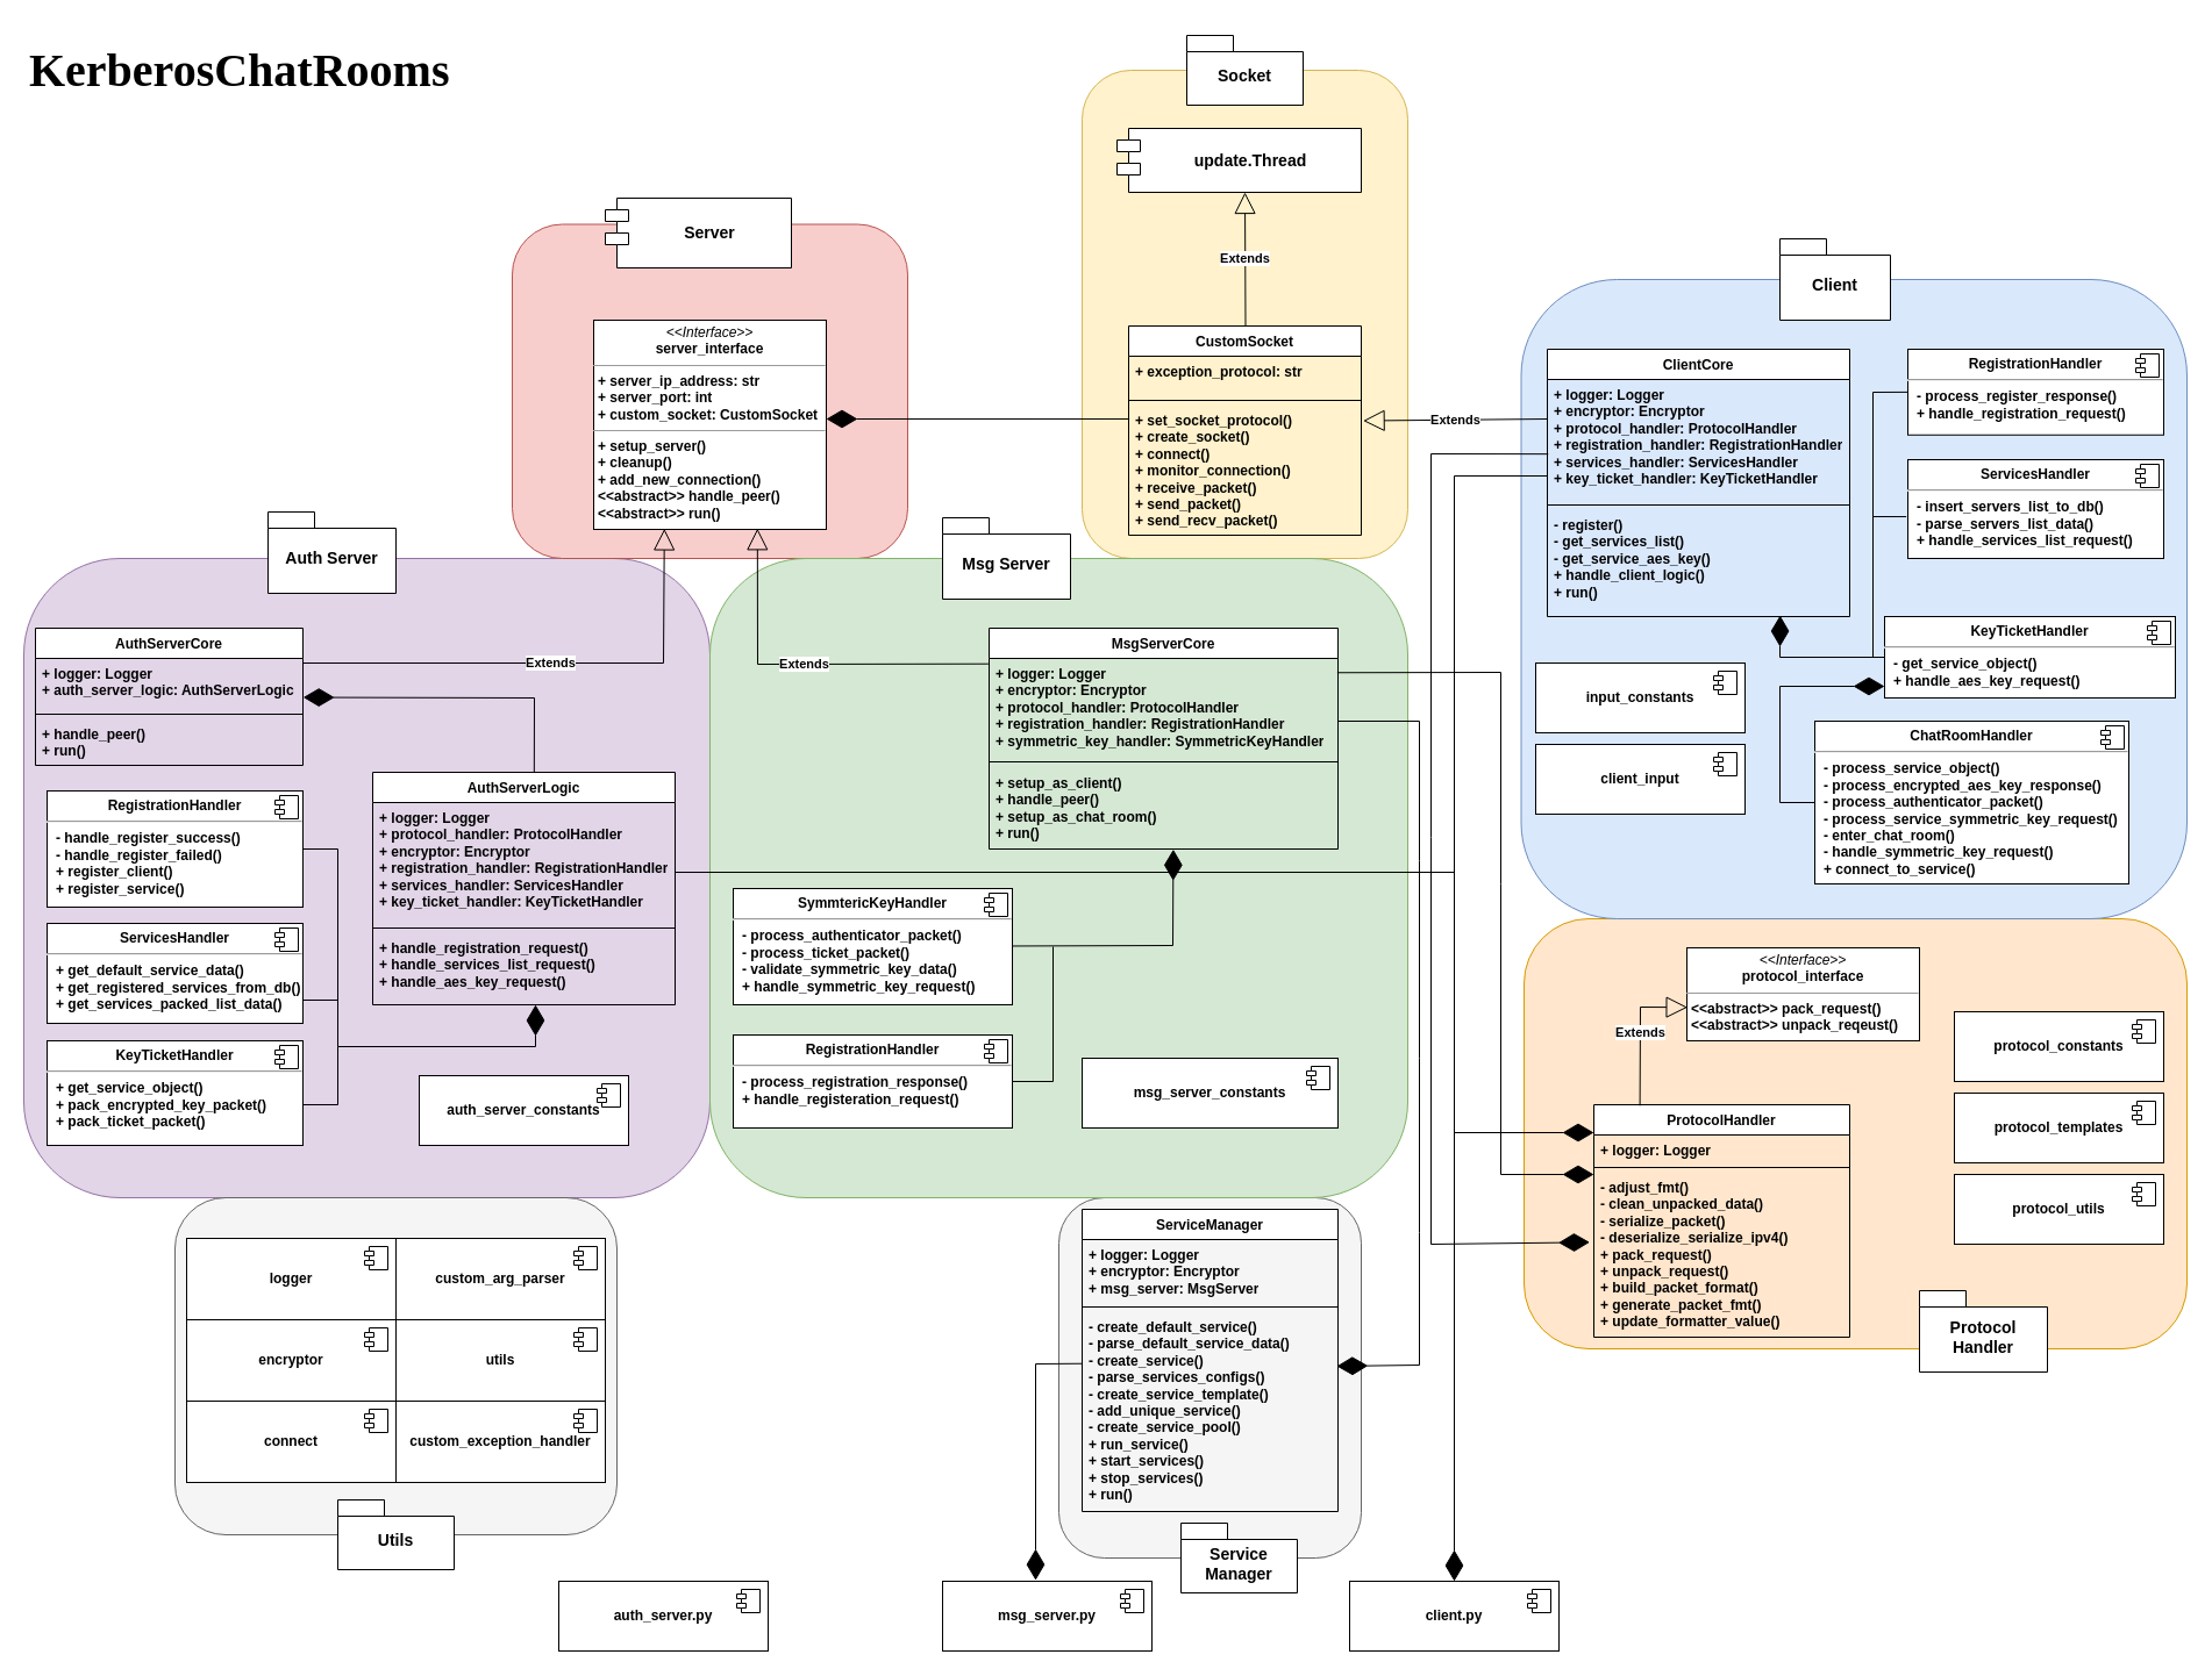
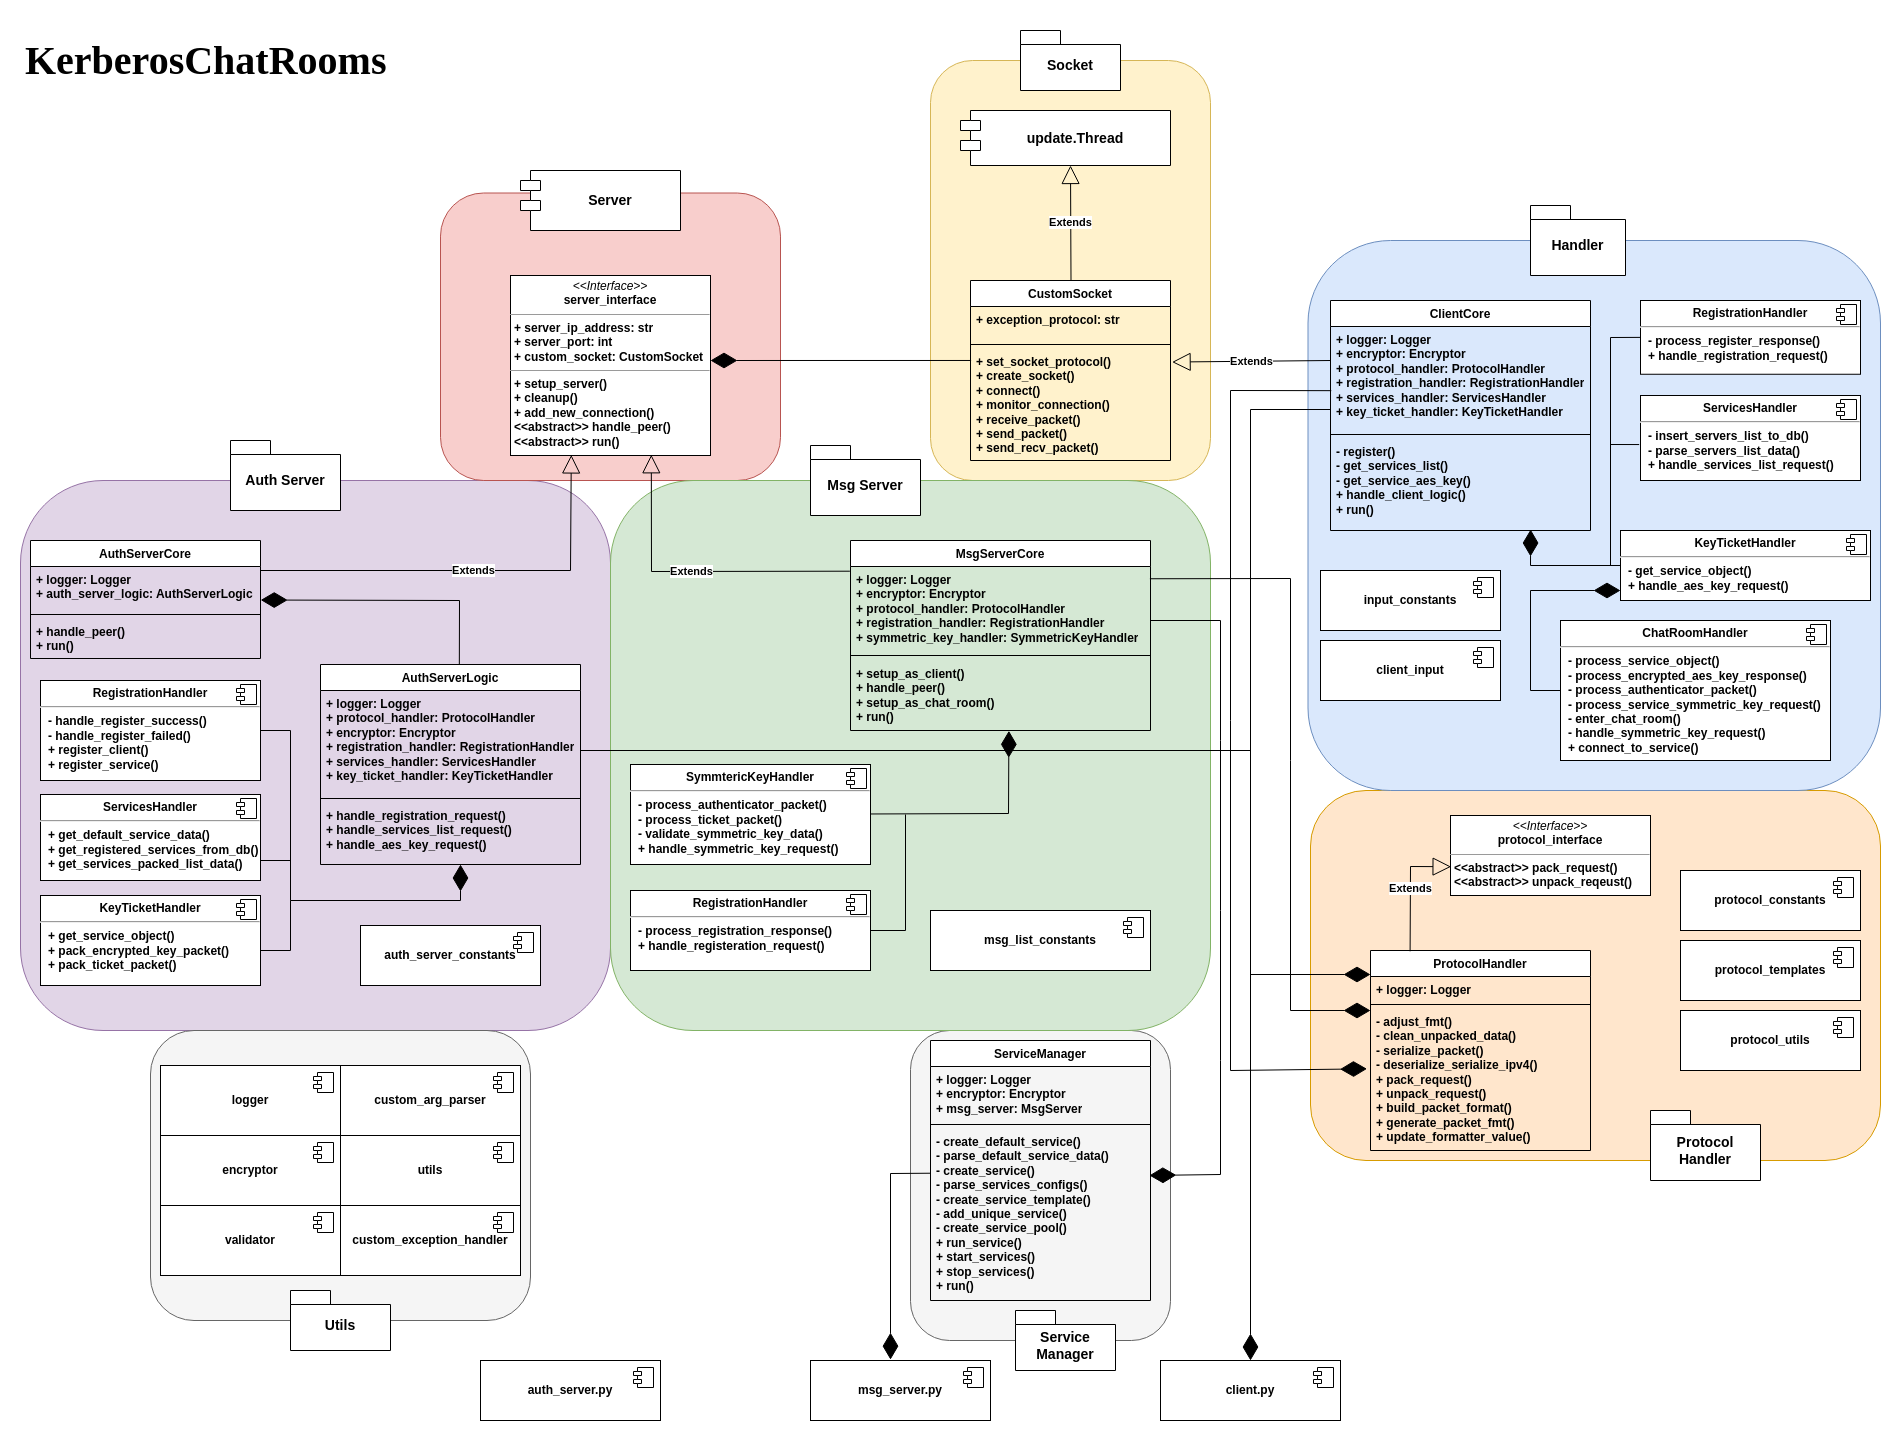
- <mxCell id="63" value="&lt;font style=&quot;font-size: 14px;&quot;&gt;Client&lt;/font&gt;" style="shape=folder;fontStyle=1;spacingTop=10;tabWidth=40;tabHeight=14;tabPosition=left;html=1;whiteSpace=wrap;" parent="1" vertex="1"><mxGeometry x="1530" y="205" width="95" height="70" as="geometry" /></mxCell>
+ <mxCell id="63" value="&lt;font style=&quot;font-size: 14px;&quot;&gt;Handler&lt;/font&gt;" style="shape=folder;fontStyle=1;spacingTop=10;tabWidth=40;tabHeight=14;tabPosition=left;html=1;whiteSpace=wrap;" parent="1" vertex="1"><mxGeometry x="1530" y="205" width="95" height="70" as="geometry" /></mxCell>
- <mxCell id="66" value="&lt;b&gt;msg_server_constants&lt;/b&gt;" style="html=1;dropTarget=0;whiteSpace=wrap;" parent="1" vertex="1"><mxGeometry x="930" y="910" width="220" height="60" as="geometry" /></mxCell>
+ <mxCell id="66" value="&lt;b&gt;msg_list_constants&lt;/b&gt;" style="html=1;dropTarget=0;whiteSpace=wrap;" parent="1" vertex="1"><mxGeometry x="930" y="910" width="220" height="60" as="geometry" /></mxCell>
- <mxCell id="61" value="&lt;b&gt;&lt;font style=&quot;font-size: 12px;&quot;&gt;connect&lt;/font&gt;&lt;/b&gt;" style="html=1;dropTarget=0;whiteSpace=wrap;" parent="1" vertex="1"><mxGeometry x="160" y="1205" width="180" height="70" as="geometry" /></mxCell>
+ <mxCell id="61" value="&lt;b&gt;&lt;font style=&quot;font-size: 12px;&quot;&gt;validator&lt;/font&gt;&lt;/b&gt;" style="html=1;dropTarget=0;whiteSpace=wrap;" parent="1" vertex="1"><mxGeometry x="160" y="1205" width="180" height="70" as="geometry" /></mxCell>
